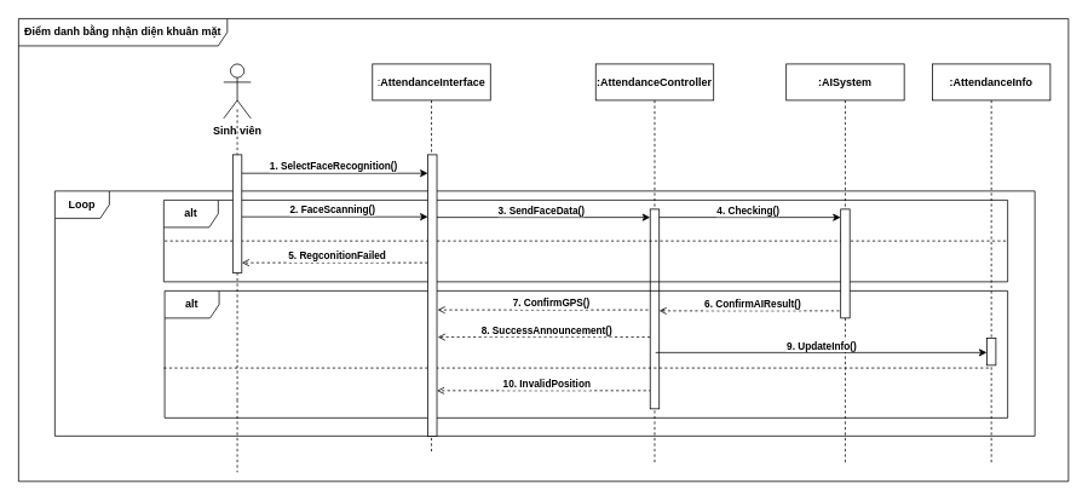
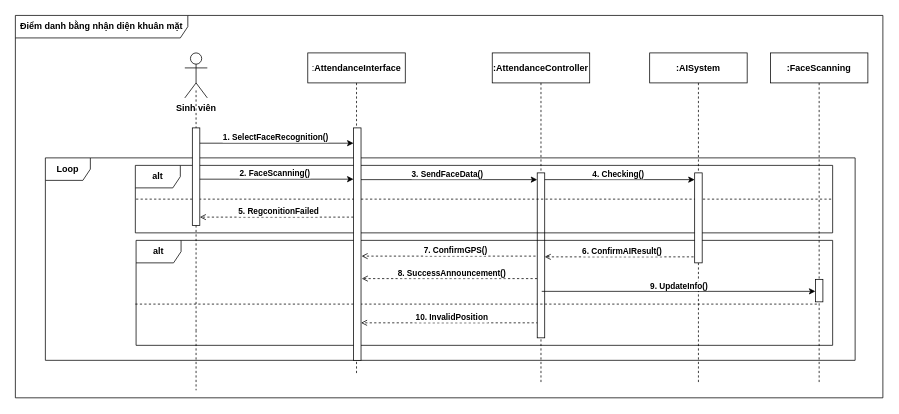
- <mxCell id="27" value="&lt;b&gt;:AttendanceInfo&lt;/b&gt;" style="shape=umlLifeline;perimeter=lifelinePerimeter;whiteSpace=wrap;html=1;container=1;dropTarget=0;collapsible=0;recursiveResize=0;outlineConnect=0;portConstraint=eastwest;newEdgeStyle={&quot;edgeStyle&quot;:&quot;elbowEdgeStyle&quot;,&quot;elbow&quot;:&quot;vertical&quot;,&quot;curved&quot;:0,&quot;rounded&quot;:0};" vertex="1" parent="2"><mxGeometry x="1007" y="50" width="130" height="440" as="geometry" /></mxCell>
+ <mxCell id="27" value="&lt;b&gt;:FaceScanning&lt;/b&gt;" style="shape=umlLifeline;perimeter=lifelinePerimeter;whiteSpace=wrap;html=1;container=1;dropTarget=0;collapsible=0;recursiveResize=0;outlineConnect=0;portConstraint=eastwest;newEdgeStyle={&quot;edgeStyle&quot;:&quot;elbowEdgeStyle&quot;,&quot;elbow&quot;:&quot;vertical&quot;,&quot;curved&quot;:0,&quot;rounded&quot;:0};" vertex="1" parent="2"><mxGeometry x="1007" y="50" width="130" height="440" as="geometry" /></mxCell>
